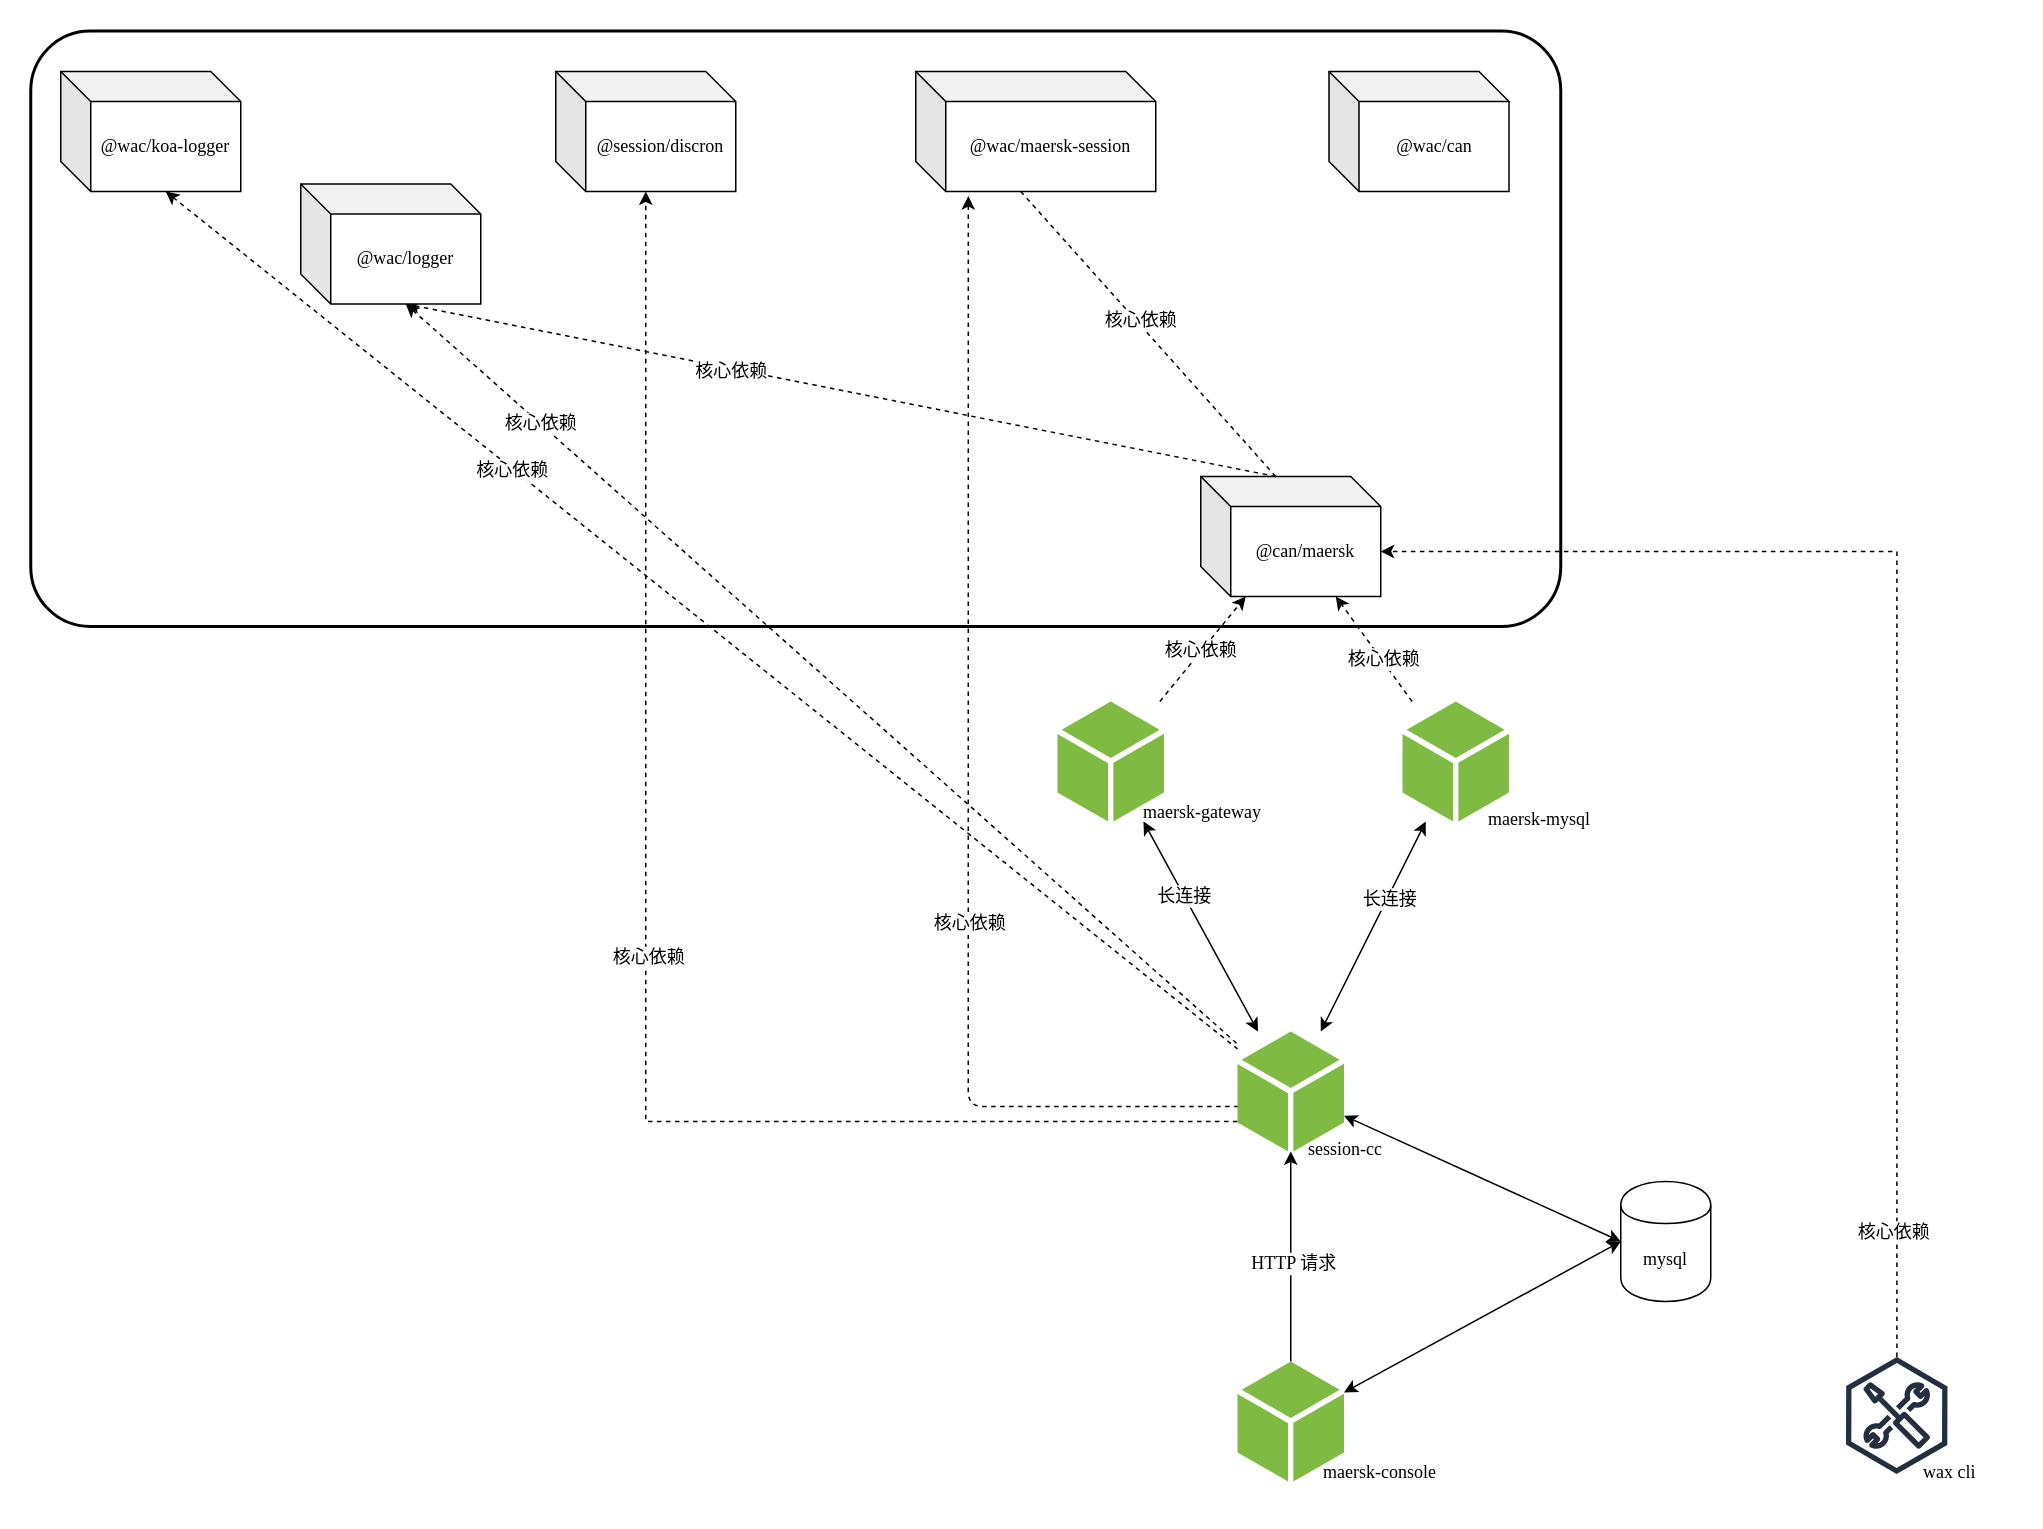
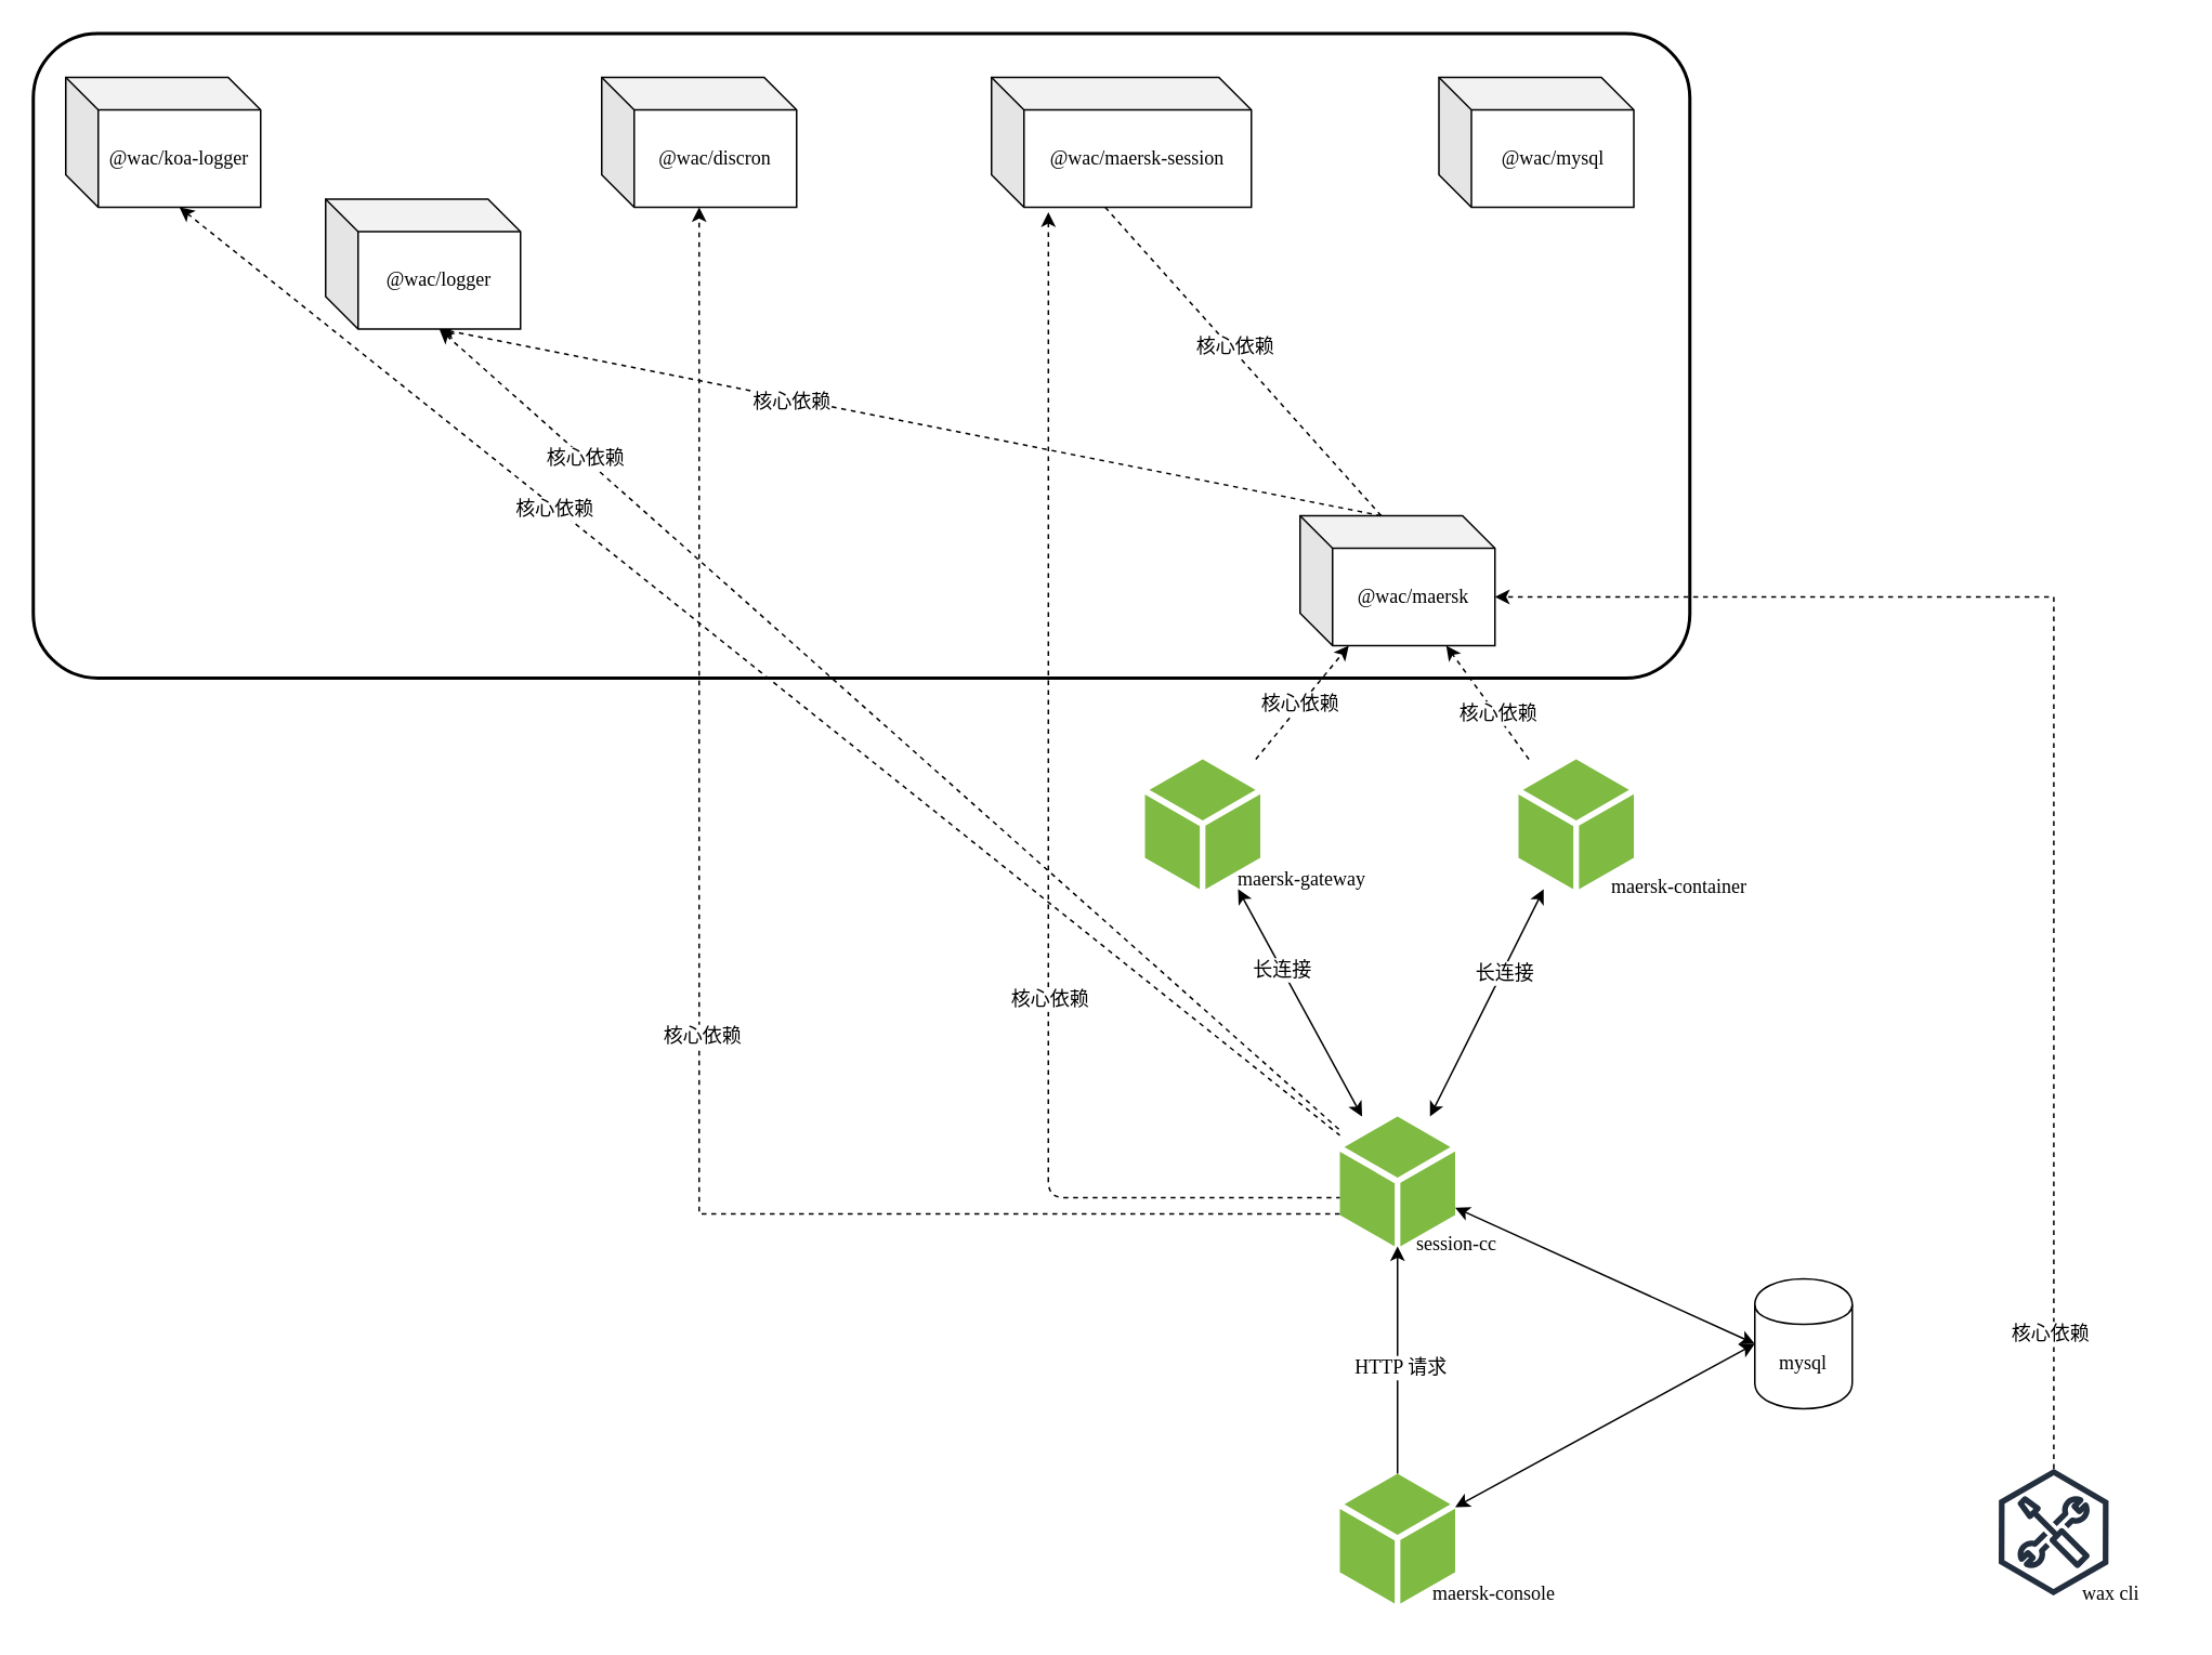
- <mxCell id="29" value="&lt;span style=&quot;white-space: normal&quot;&gt;@session/discron&lt;/span&gt;" style="shape=cube;whiteSpace=wrap;html=1;boundedLbl=1;backgroundOutline=1;darkOpacity=0.05;darkOpacity2=0.1;fontFamily=MonacoBSemi;" vertex="1" parent="1"><mxGeometry x="370" y="47" width="120" height="80" as="geometry" /></mxCell>
+ <mxCell id="29" value="&lt;span style=&quot;white-space: normal&quot;&gt;@wac/discron&lt;/span&gt;" style="shape=cube;whiteSpace=wrap;html=1;boundedLbl=1;backgroundOutline=1;darkOpacity=0.05;darkOpacity2=0.1;fontFamily=MonacoBSemi;" vertex="1" parent="1"><mxGeometry x="370" y="47" width="120" height="80" as="geometry" /></mxCell>
- <mxCell id="22" value="&lt;span style=&quot;white-space: normal&quot;&gt;@wac/can&lt;/span&gt;" style="shape=cube;whiteSpace=wrap;html=1;boundedLbl=1;backgroundOutline=1;darkOpacity=0.05;darkOpacity2=0.1;fontFamily=MonacoBSemi;" vertex="1" parent="1"><mxGeometry x="885.5" y="47" width="120" height="80" as="geometry" /></mxCell>
+ <mxCell id="22" value="&lt;span style=&quot;white-space: normal&quot;&gt;@wac/mysql&lt;/span&gt;" style="shape=cube;whiteSpace=wrap;html=1;boundedLbl=1;backgroundOutline=1;darkOpacity=0.05;darkOpacity2=0.1;fontFamily=MonacoBSemi;" vertex="1" parent="1"><mxGeometry x="885.5" y="47" width="120" height="80" as="geometry" /></mxCell>
- <mxCell id="10" value="&lt;span style=&quot;white-space: normal&quot;&gt;@can/maersk&lt;/span&gt;" style="shape=cube;whiteSpace=wrap;html=1;boundedLbl=1;backgroundOutline=1;darkOpacity=0.05;darkOpacity2=0.1;fontFamily=MonacoBSemi;" vertex="1" parent="1"><mxGeometry x="800" y="317" width="120" height="80" as="geometry" /></mxCell>
+ <mxCell id="10" value="&lt;span style=&quot;white-space: normal&quot;&gt;@wac/maersk&lt;/span&gt;" style="shape=cube;whiteSpace=wrap;html=1;boundedLbl=1;backgroundOutline=1;darkOpacity=0.05;darkOpacity2=0.1;fontFamily=MonacoBSemi;" vertex="1" parent="1"><mxGeometry x="800" y="317" width="120" height="80" as="geometry" /></mxCell>
- <mxCell id="32" value="maersk-mysql" style="text;html=1;fontFamily=MonacoBSemi;" vertex="1" parent="1"><mxGeometry x="990" y="532" width="120" height="30" as="geometry" /></mxCell>
+ <mxCell id="32" value="maersk-container" style="text;html=1;fontFamily=MonacoBSemi;" vertex="1" parent="1"><mxGeometry x="990" y="532" width="120" height="30" as="geometry" /></mxCell>
